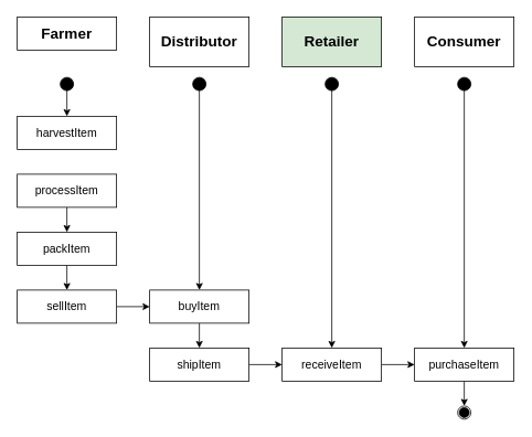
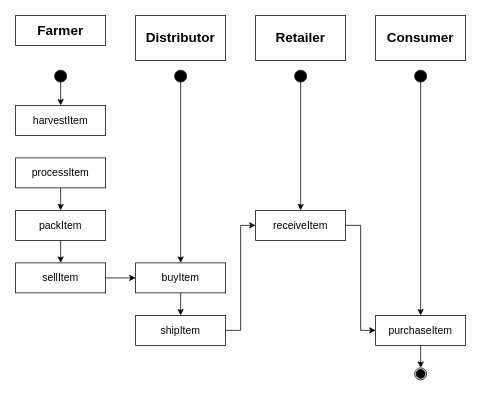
- <mxCell id="3" value="&lt;font style=&quot;font-size: 18px&quot;&gt;&lt;b&gt;Retailer&lt;/b&gt;&lt;/font&gt;" style="rounded=0;whiteSpace=wrap;html=1;fillColor=#d5e8d4;" vertex="1" parent="1"><mxGeometry x="340" width="120" height="60" as="geometry" y="20" /></mxCell>
+ <mxCell id="3" value="&lt;font style=&quot;font-size: 18px&quot;&gt;&lt;b&gt;Retailer&lt;/b&gt;&lt;/font&gt;" style="rounded=0;whiteSpace=wrap;html=1;" vertex="1" parent="1"><mxGeometry x="340" width="120" height="60" as="geometry" y="20" /></mxCell>
- <mxCell id="26" value="&lt;font style=&quot;font-size: 14px&quot;&gt;receiveItem&lt;/font&gt;" style="rounded=0;whiteSpace=wrap;html=1;fillColor=#FFFFFF;" vertex="1" parent="1"><mxGeometry x="340" y="420" width="120" height="40" as="geometry" /></mxCell>
+ <mxCell id="26" value="&lt;font style=&quot;font-size: 14px&quot;&gt;receiveItem&lt;/font&gt;" style="rounded=0;whiteSpace=wrap;html=1;fillColor=#FFFFFF;" vertex="1" parent="1"><mxGeometry x="340" y="280" width="120" height="40" as="geometry" /></mxCell>
